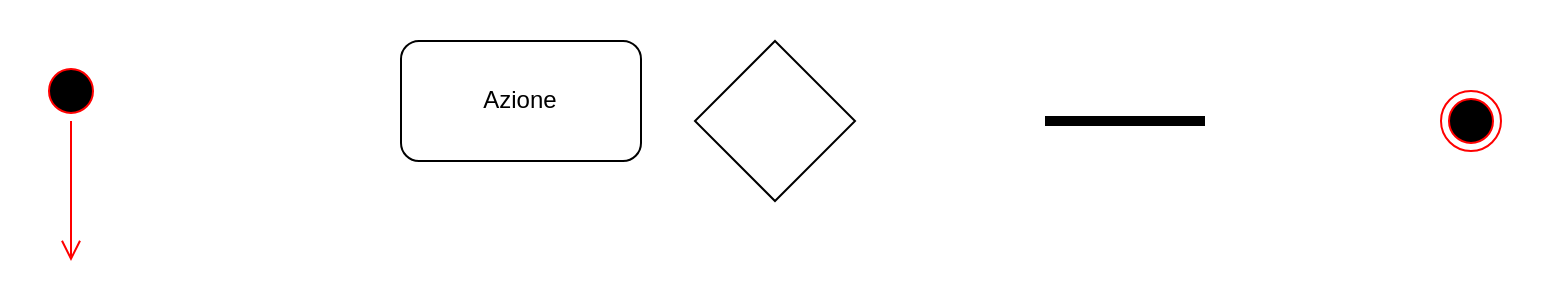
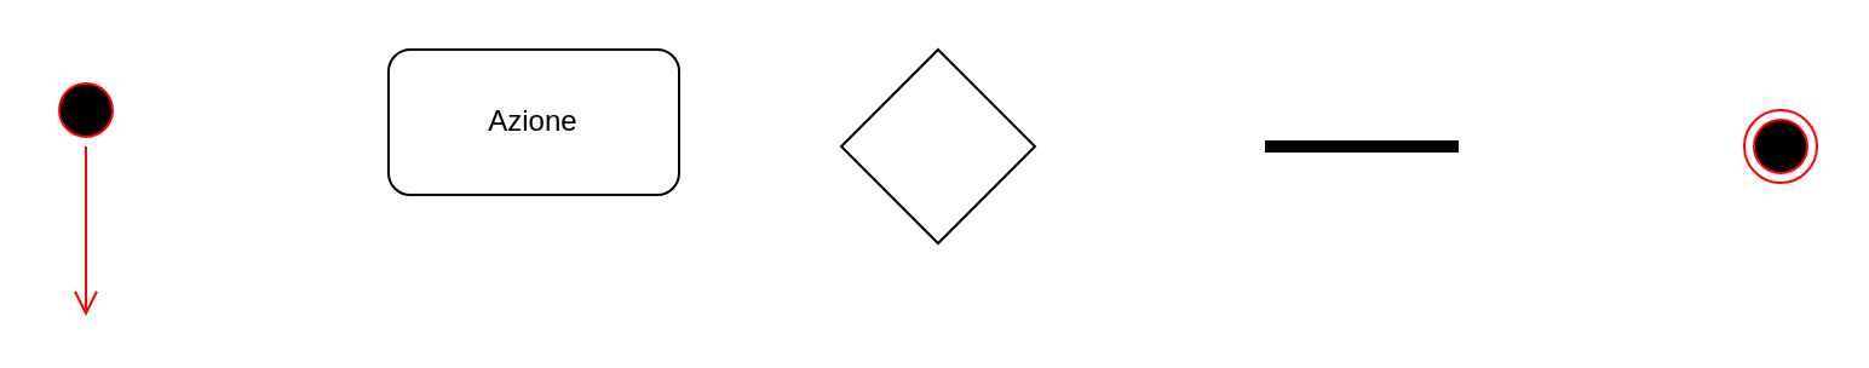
- <mxCell id="5" value="Azione" style="rounded=1;whiteSpace=wrap;html=1;" vertex="1" parent="1"><mxGeometry x="200" y="20" width="120" height="60" as="geometry" /></mxCell>
+ <mxCell id="5" value="Azione" style="rounded=1;whiteSpace=wrap;html=1;" vertex="1" parent="1"><mxGeometry x="160" y="20" width="120" height="60" as="geometry" /></mxCell>
